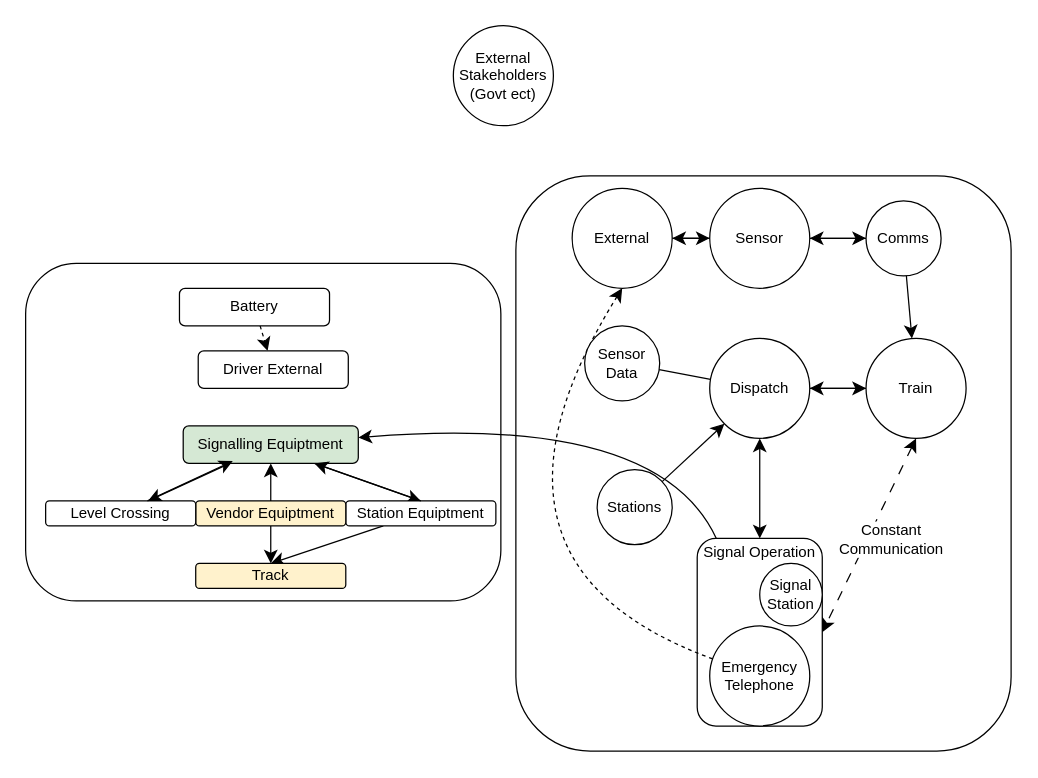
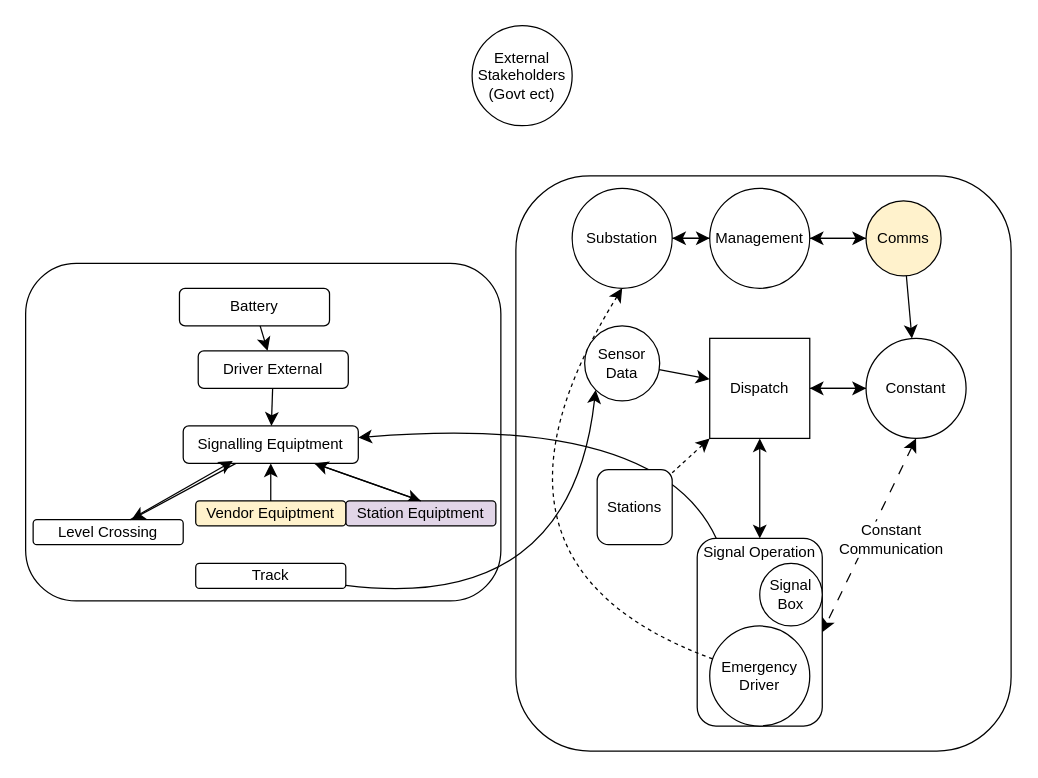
- <mxCell id="45" value="&lt;div&gt;External Stakeholders&lt;/div&gt;&lt;div&gt;(Govt ect)&lt;br&gt;&lt;/div&gt;" style="ellipse;whiteSpace=wrap;html=1;aspect=fixed;" vertex="1" parent="1"><mxGeometry x="362" y="20" width="80" height="80" as="geometry" /></mxCell>
+ <mxCell id="45" value="&lt;div&gt;External Stakeholders&lt;/div&gt;&lt;div&gt;(Govt ect)&lt;br&gt;&lt;/div&gt;" style="ellipse;whiteSpace=wrap;html=1;aspect=fixed;" vertex="1" parent="1"><mxGeometry x="377" y="20" width="80" height="80" as="geometry" /></mxCell>
- <mxCell id="41" value="External" style="ellipse;whiteSpace=wrap;html=1;aspect=fixed;" vertex="1" parent="1"><mxGeometry x="457" y="150" width="80" height="80" as="geometry" /></mxCell>
+ <mxCell id="41" value="Substation" style="ellipse;whiteSpace=wrap;html=1;aspect=fixed;" vertex="1" parent="1"><mxGeometry x="457" y="150" width="80" height="80" as="geometry" /></mxCell>
- <mxCell id="39" value="Sensor" style="ellipse;whiteSpace=wrap;html=1;aspect=fixed;" vertex="1" parent="1"><mxGeometry x="567" y="150" width="80" height="80" as="geometry" /></mxCell>
+ <mxCell id="39" value="Management" style="ellipse;whiteSpace=wrap;html=1;aspect=fixed;" vertex="1" parent="1"><mxGeometry x="567" y="150" width="80" height="80" as="geometry" /></mxCell>
- <mxCell id="44" value="Comms" style="ellipse;whiteSpace=wrap;html=1;aspect=fixed;" vertex="1" parent="1"><mxGeometry x="692" y="160" width="60" height="60" as="geometry" /></mxCell>
+ <mxCell id="44" value="Comms" style="ellipse;whiteSpace=wrap;html=1;aspect=fixed;fillColor=#fff2cc;" vertex="1" parent="1"><mxGeometry x="692" y="160" width="60" height="60" as="geometry" /></mxCell>
- <mxCell id="5" value="" style="edgeStyle=none;curved=1;rounded=0;orthogonalLoop=1;jettySize=auto;html=1;fontSize=12;startSize=8;endSize=8;dashed=1;" edge="1" parent="1" source="6" target="8"><mxGeometry relative="1" as="geometry" /></mxCell>
+ <mxCell id="5" value="" style="edgeStyle=none;curved=1;rounded=0;orthogonalLoop=1;jettySize=auto;html=1;fontSize=12;startSize=8;endSize=8;" edge="1" parent="1" source="6" target="8"><mxGeometry relative="1" as="geometry" /></mxCell>
- <mxCell id="32" style="edgeStyle=none;curved=1;rounded=0;orthogonalLoop=1;jettySize=auto;html=1;fontSize=12;startSize=8;endSize=8;endArrow=none;" edge="1" parent="1" source="33" target="23"><mxGeometry relative="1" as="geometry" /></mxCell>
+ <mxCell id="32" style="edgeStyle=none;curved=1;rounded=0;orthogonalLoop=1;jettySize=auto;html=1;fontSize=12;startSize=8;endSize=8;" edge="1" parent="1" source="33" target="23"><mxGeometry relative="1" as="geometry" /></mxCell>
- <mxCell id="23" value="Dispatch" style="ellipse;whiteSpace=wrap;html=1;aspect=fixed;" vertex="1" parent="1"><mxGeometry x="567" y="270" width="80" height="80" as="geometry" /></mxCell>
+ <mxCell id="23" value="Dispatch" style="whiteSpace=wrap;html=1;aspect=fixed;rounded=0;" vertex="1" parent="1"><mxGeometry x="567" y="270" width="80" height="80" as="geometry" /></mxCell>
- <mxCell id="25" value="Train" style="ellipse;whiteSpace=wrap;html=1;aspect=fixed;" vertex="1" parent="1"><mxGeometry x="692" y="270" width="80" height="80" as="geometry" /></mxCell>
+ <mxCell id="25" value="Constant" style="ellipse;whiteSpace=wrap;html=1;aspect=fixed;" vertex="1" parent="1"><mxGeometry x="692" y="270" width="80" height="80" as="geometry" /></mxCell>
+ <mxCell id="7" value="" style="edgeStyle=none;curved=1;rounded=0;orthogonalLoop=1;jettySize=auto;html=1;fontSize=12;startSize=8;endSize=8;" edge="1" parent="1" source="8" target="11"><mxGeometry relative="1" as="geometry" /></mxCell>
- <mxCell id="11" value="Signalling Equiptment" style="whiteSpace=wrap;html=1;rounded=1;fillColor=#d5e8d4;" vertex="1" parent="1"><mxGeometry x="146" y="340" width="140" height="30" as="geometry" /></mxCell>
+ <mxCell id="11" value="Signalling Equiptment" style="whiteSpace=wrap;html=1;rounded=1;" vertex="1" parent="1"><mxGeometry x="146" y="340" width="140" height="30" as="geometry" /></mxCell>
- <mxCell id="35" style="edgeStyle=none;curved=1;rounded=0;orthogonalLoop=1;jettySize=auto;html=1;entryX=0;entryY=1;entryDx=0;entryDy=0;fontSize=12;startSize=8;endSize=8;" edge="1" parent="1" source="36" target="23"><mxGeometry relative="1" as="geometry" /></mxCell>
+ <mxCell id="35" style="edgeStyle=none;curved=1;rounded=0;orthogonalLoop=1;jettySize=auto;html=1;entryX=0;entryY=1;entryDx=0;entryDy=0;fontSize=12;startSize=8;endSize=8;dashed=1;" edge="1" parent="1" source="36" target="23"><mxGeometry relative="1" as="geometry" /></mxCell>
- <mxCell id="36" value="Stations" style="ellipse;whiteSpace=wrap;html=1;aspect=fixed;" vertex="1" parent="1"><mxGeometry x="477" y="375" width="60" height="60" as="geometry" /></mxCell>
+ <mxCell id="36" value="Stations" style="whiteSpace=wrap;html=1;aspect=fixed;rounded=1;" vertex="1" parent="1"><mxGeometry x="477" y="375" width="60" height="60" as="geometry" /></mxCell>
- <mxCell id="18" value="Level Crossing" style="whiteSpace=wrap;html=1;rounded=1;" vertex="1" parent="1"><mxGeometry x="36" y="400" width="120" height="20" as="geometry" /></mxCell>
+ <mxCell id="18" value="Level Crossing" style="whiteSpace=wrap;html=1;rounded=1;" vertex="1" parent="1"><mxGeometry x="26" y="415" width="120" height="20" as="geometry" /></mxCell>
- <mxCell id="13" value="Station Equiptment" style="whiteSpace=wrap;html=1;rounded=1;" vertex="1" parent="1"><mxGeometry x="276" y="400" width="120" height="20" as="geometry" /></mxCell>
+ <mxCell id="13" value="Station Equiptment" style="whiteSpace=wrap;html=1;rounded=1;fillColor=#e1d5e7;" vertex="1" parent="1"><mxGeometry x="276" y="400" width="120" height="20" as="geometry" /></mxCell>
- <mxCell id="16" value="" style="edgeStyle=none;curved=1;rounded=0;orthogonalLoop=1;jettySize=auto;html=1;fontSize=12;startSize=8;endSize=8;" edge="1" parent="1" source="17" target="21"><mxGeometry relative="1" as="geometry" /></mxCell>
- <mxCell id="12" style="edgeStyle=none;curved=1;rounded=0;orthogonalLoop=1;jettySize=auto;html=1;entryX=0.5;entryY=0;entryDx=0;entryDy=0;fontSize=12;startSize=8;endSize=8;" edge="1" parent="1" source="13" target="21"><mxGeometry relative="1" as="geometry" /></mxCell>
+ <mxCell id="20" style="edgeStyle=none;curved=1;rounded=0;orthogonalLoop=1;jettySize=auto;html=1;entryX=0;entryY=1;entryDx=0;entryDy=0;fontSize=12;startSize=8;endSize=8;" edge="1" parent="1" source="21" target="33"><mxGeometry relative="1" as="geometry"><Array as="points"><mxPoint x="456" y="490" /></Array></mxGeometry></mxCell>
- <mxCell id="21" value="Track" style="whiteSpace=wrap;html=1;rounded=1;fillColor=#fff2cc;" vertex="1" parent="1"><mxGeometry x="156" y="450" width="120" height="20" as="geometry" /></mxCell>
+ <mxCell id="21" value="Track" style="whiteSpace=wrap;html=1;rounded=1;" vertex="1" parent="1"><mxGeometry x="156" y="450" width="120" height="20" as="geometry" /></mxCell>
- <mxCell id="26" value="Signal Station" style="ellipse;whiteSpace=wrap;html=1;aspect=fixed;" vertex="1" parent="1"><mxGeometry x="607" y="450" width="50" height="50" as="geometry" /></mxCell>
+ <mxCell id="26" value="Signal Box" style="ellipse;whiteSpace=wrap;html=1;aspect=fixed;" vertex="1" parent="1"><mxGeometry x="607" y="450" width="50" height="50" as="geometry" /></mxCell>
- <mxCell id="28" value="Emergency Telephone" style="ellipse;whiteSpace=wrap;html=1;aspect=fixed;" vertex="1" parent="1"><mxGeometry x="567" y="500" width="80" height="80" as="geometry" /></mxCell>
+ <mxCell id="28" value="Emergency Driver" style="ellipse;whiteSpace=wrap;html=1;aspect=fixed;" vertex="1" parent="1"><mxGeometry x="567" y="500" width="80" height="80" as="geometry" /></mxCell>
